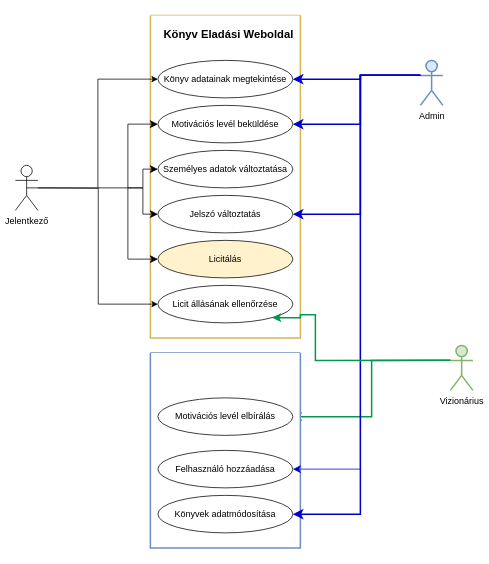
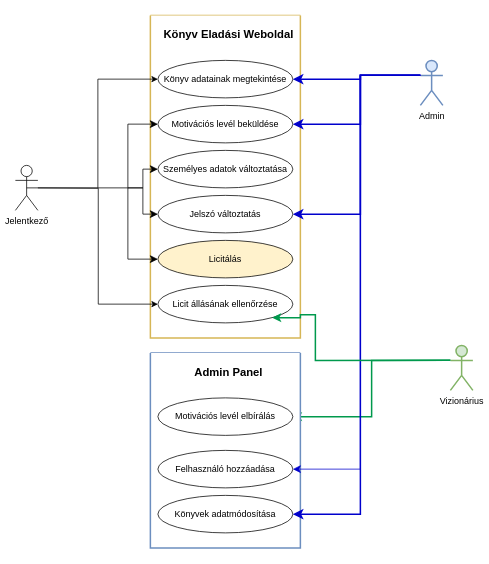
+ <mxCell id="16" value="&lt;b&gt;&lt;font style=&quot;font-size: 15px;&quot;&gt;Admin Panel&lt;/font&gt;&lt;/b&gt;" style="text;html=1;align=center;verticalAlign=middle;resizable=0;points=[];autosize=1;strokeColor=none;fillColor=none;" vertex="1" parent="15"><mxGeometry x="49" y="10" width="110" height="30" as="geometry" /></mxCell>
